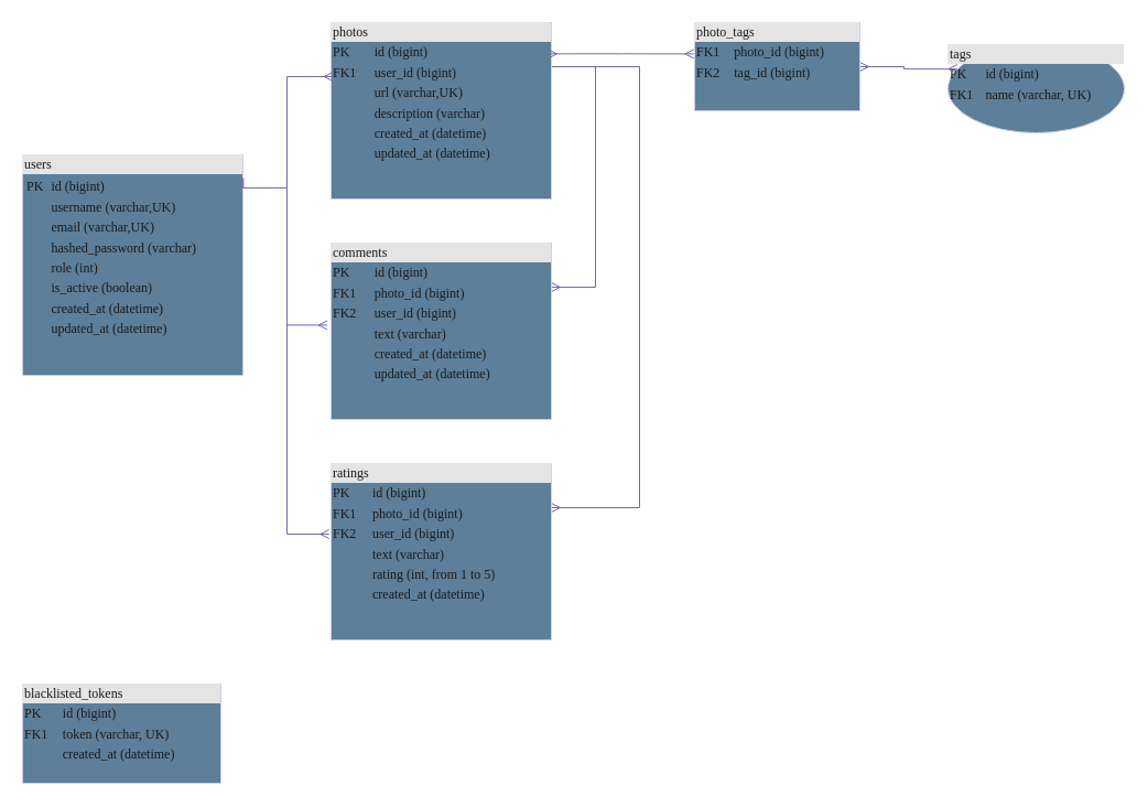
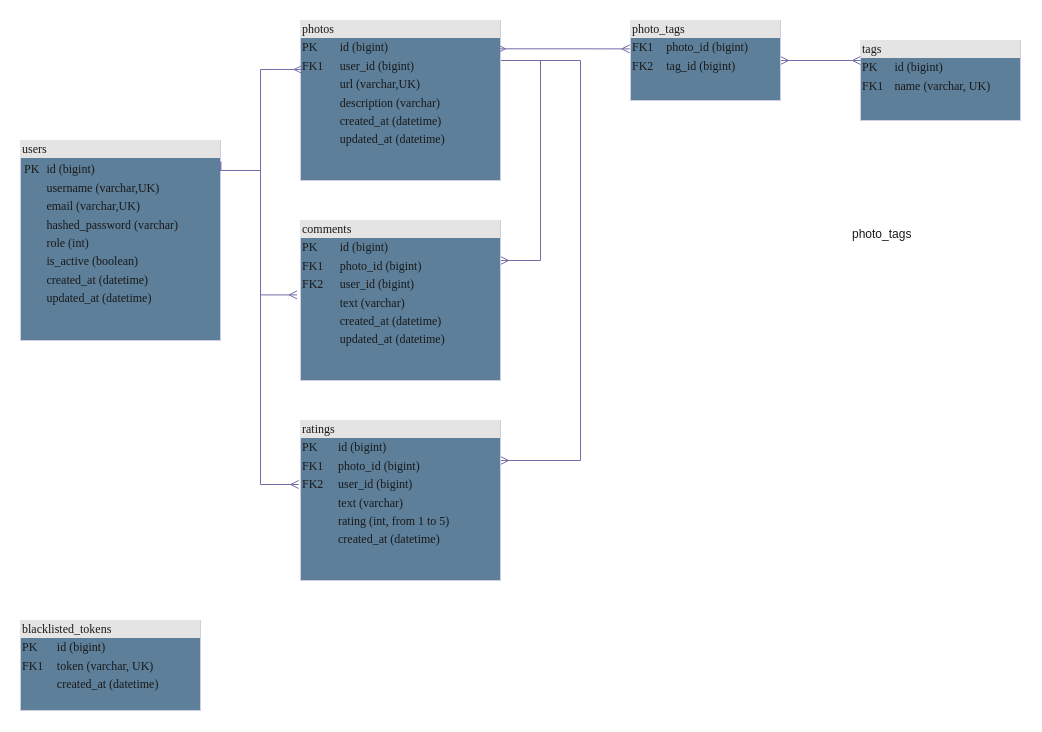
- <mxCell id="2" value="&lt;div style=&quot;box-sizing:border-box;width:100%;background:#e4e4e4;padding:2px;&quot;&gt;tags&lt;/div&gt;&lt;table style=&quot;width:100%;font-size:1em;&quot; cellpadding=&quot;2&quot; cellspacing=&quot;0&quot;&gt;&lt;tbody&gt;&lt;tr&gt;&lt;td&gt;PK&lt;/td&gt;&lt;td&gt;id&amp;nbsp;(bigint)&lt;/td&gt;&lt;/tr&gt;&lt;tr&gt;&lt;td&gt;FK1&lt;/td&gt;&lt;td&gt;name&amp;nbsp;(varchar, UK)&lt;br&gt;&lt;/td&gt;&lt;/tr&gt;&lt;tr&gt;&lt;td&gt;&lt;/td&gt;&lt;td&gt;&lt;br&gt;&lt;/td&gt;&lt;/tr&gt;&lt;/tbody&gt;&lt;/table&gt;" style="ellipse;verticalAlign=top;align=left;overflow=fill;html=1;shadow=0;comic=0;labelBackgroundColor=none;strokeWidth=1;fontFamily=Verdana;fontSize=12;fillColor=#5D7F99;strokeColor=#D0CEE2;fontColor=#1A1A1A;" parent="1" vertex="1"><mxGeometry x="860" y="40" width="160" height="80" as="geometry" /></mxCell>
+ <mxCell id="2" value="&lt;div style=&quot;box-sizing:border-box;width:100%;background:#e4e4e4;padding:2px;&quot;&gt;tags&lt;/div&gt;&lt;table style=&quot;width:100%;font-size:1em;&quot; cellpadding=&quot;2&quot; cellspacing=&quot;0&quot;&gt;&lt;tbody&gt;&lt;tr&gt;&lt;td&gt;PK&lt;/td&gt;&lt;td&gt;id&amp;nbsp;(bigint)&lt;/td&gt;&lt;/tr&gt;&lt;tr&gt;&lt;td&gt;FK1&lt;/td&gt;&lt;td&gt;name&amp;nbsp;(varchar, UK)&lt;br&gt;&lt;/td&gt;&lt;/tr&gt;&lt;tr&gt;&lt;td&gt;&lt;/td&gt;&lt;td&gt;&lt;br&gt;&lt;/td&gt;&lt;/tr&gt;&lt;/tbody&gt;&lt;/table&gt;" style="verticalAlign=top;align=left;overflow=fill;html=1;rounded=0;shadow=0;comic=0;labelBackgroundColor=none;strokeWidth=1;fontFamily=Verdana;fontSize=12;fillColor=#5D7F99;strokeColor=#D0CEE2;fontColor=#1A1A1A;" parent="1" vertex="1"><mxGeometry x="860" y="40" width="160" height="80" as="geometry" /></mxCell>
+ <mxCell id="8" value="photo_tags" style="text;whiteSpace=wrap;html=1;fontColor=#1A1A1A;" vertex="1" parent="1"><mxGeometry x="850" y="220" width="90" height="40" as="geometry" /></mxCell>
